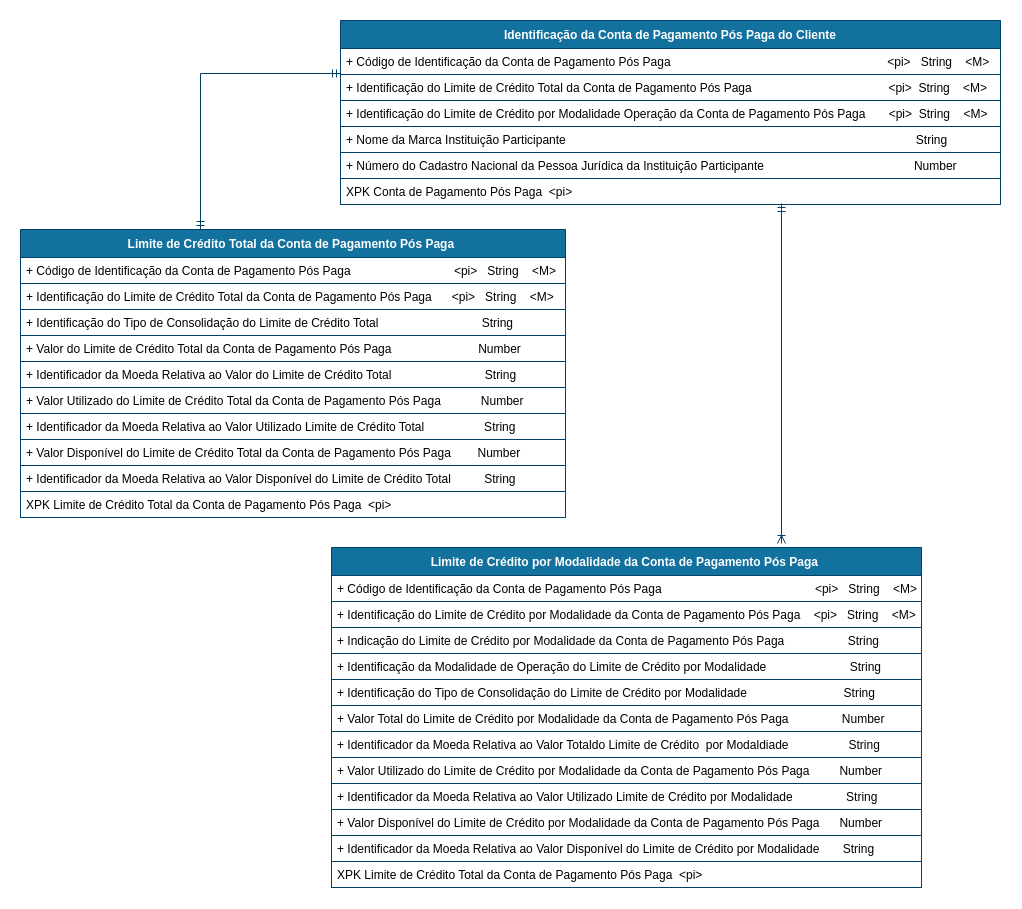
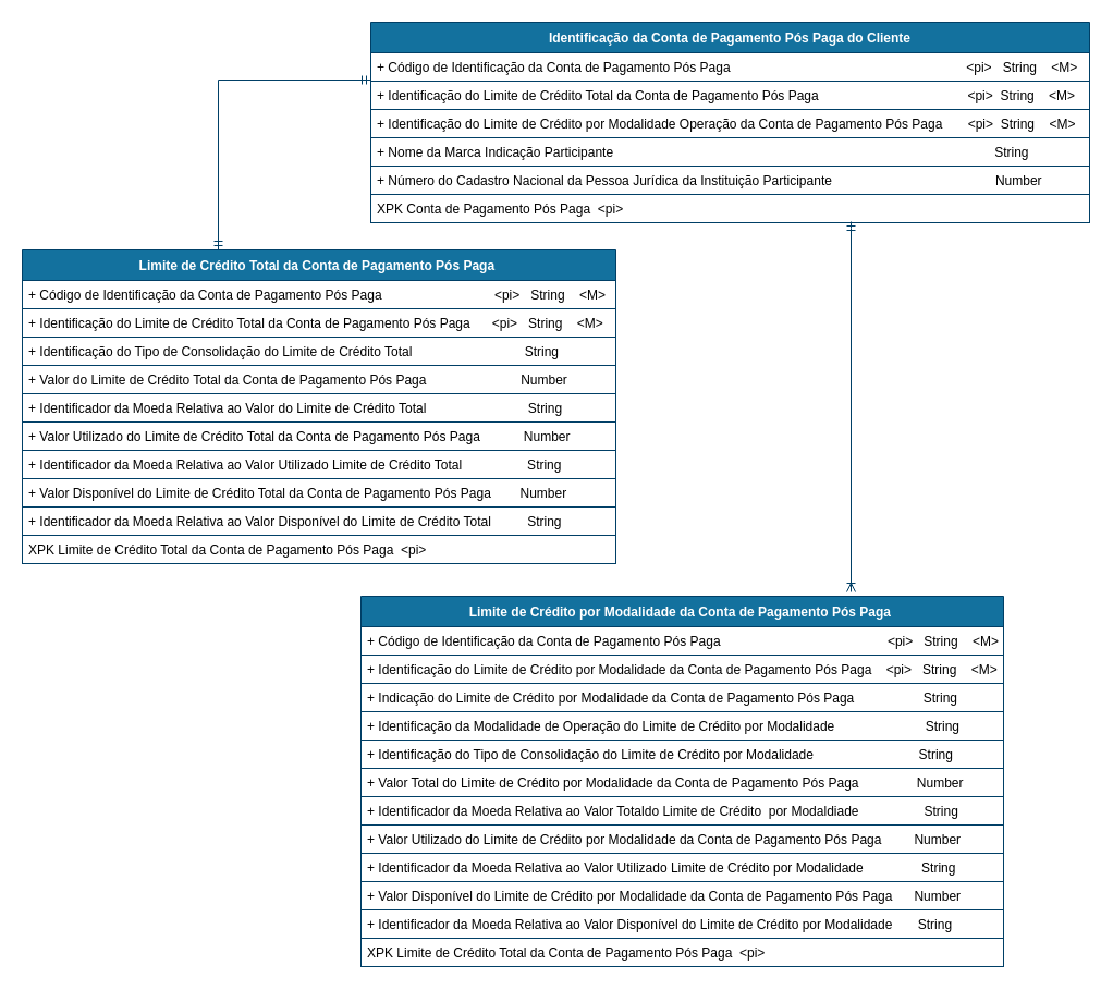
- <mxCell id="17" value="+ Nome da Marca Instituição Participante                                                                                                         String    " style="text;fillColor=none;align=left;verticalAlign=top;spacingLeft=4;spacingRight=4;overflow=hidden;rotatable=0;points=[[0,0.5],[1,0.5]];portConstraint=eastwest;strokeColor=#003F66;" parent="13" vertex="1"><mxGeometry y="106" width="660" height="26" as="geometry" /></mxCell>
+ <mxCell id="17" value="+ Nome da Marca Indicação Participante                                                                                                         String    " style="text;fillColor=none;align=left;verticalAlign=top;spacingLeft=4;spacingRight=4;overflow=hidden;rotatable=0;points=[[0,0.5],[1,0.5]];portConstraint=eastwest;strokeColor=#003F66;" parent="13" vertex="1"><mxGeometry y="106" width="660" height="26" as="geometry" /></mxCell>
